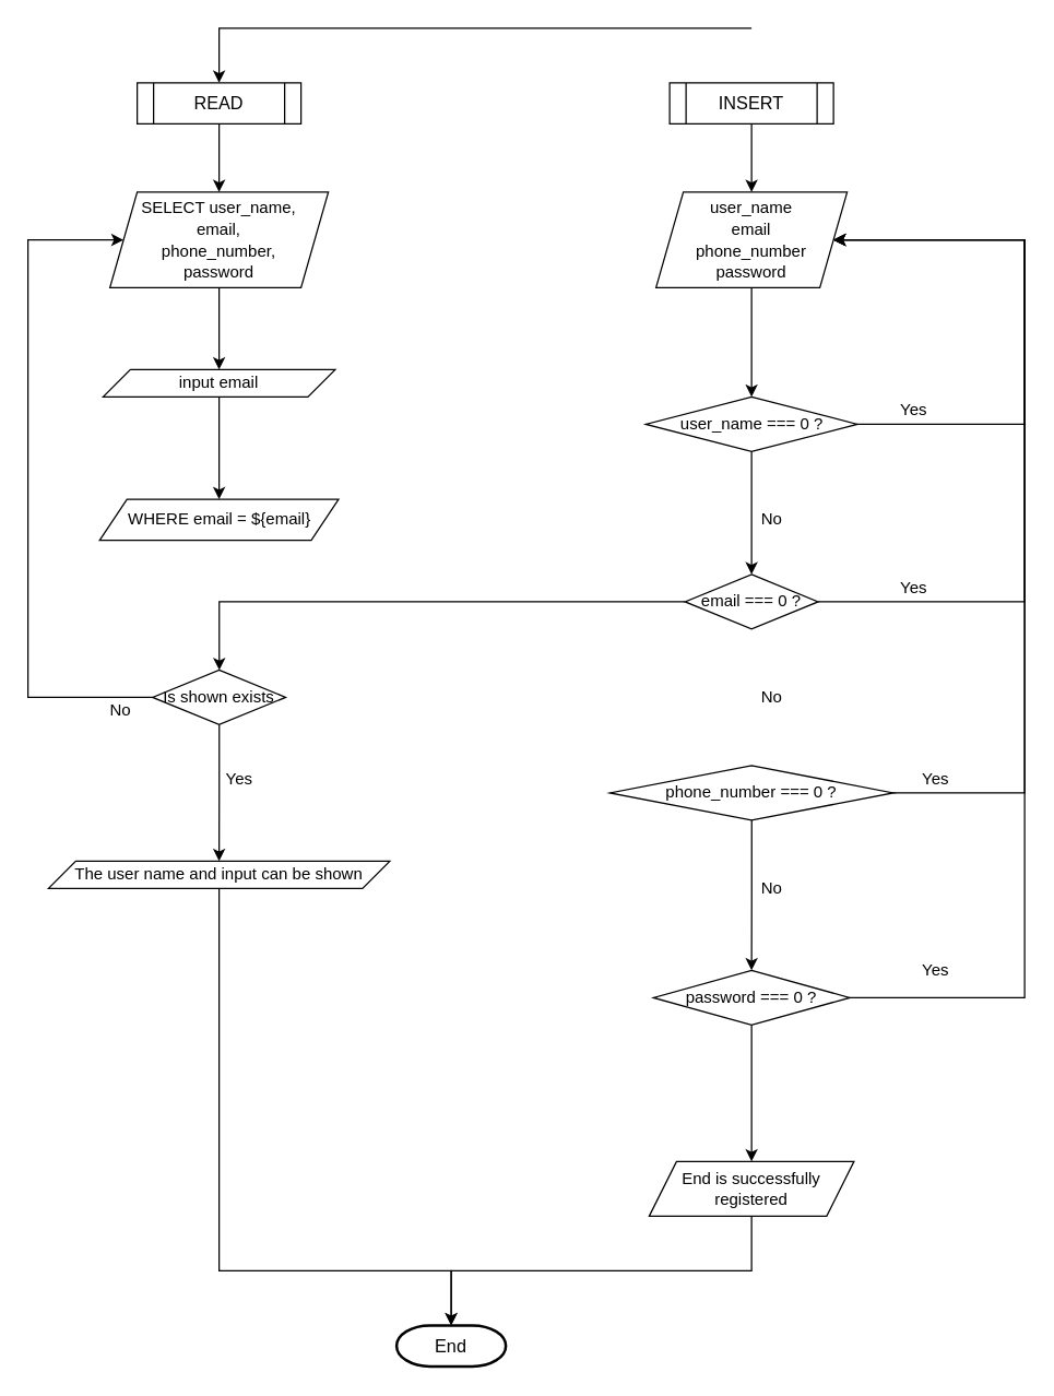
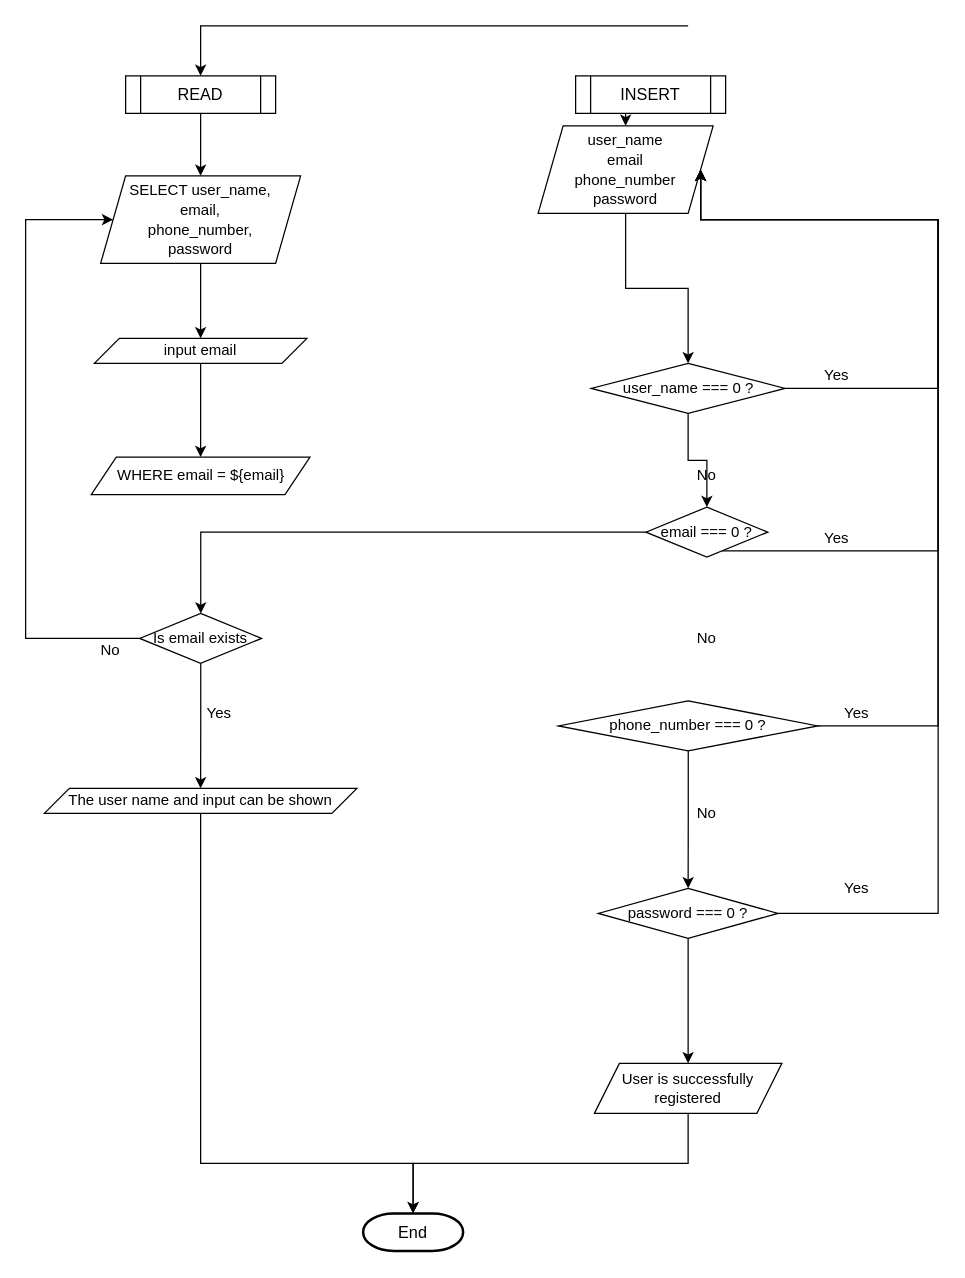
- <mxCell id="6" value="INSERT" style="shape=process;whiteSpace=wrap;html=1;backgroundOutline=1;fontSize=13;" vertex="1" parent="1"><mxGeometry x="490" y="60" width="120" height="30" as="geometry" /></mxCell>
+ <mxCell id="6" value="INSERT" style="shape=process;whiteSpace=wrap;html=1;backgroundOutline=1;fontSize=13;" vertex="1" parent="1"><mxGeometry x="460" y="60" width="120" height="30" as="geometry" /></mxCell>
- <mxCell id="8" value="&lt;font style=&quot;font-size: 12px&quot;&gt;user_name&lt;br&gt;email&lt;br&gt;phone_number&lt;br&gt;password&lt;br&gt;&lt;/font&gt;" style="shape=parallelogram;perimeter=parallelogramPerimeter;whiteSpace=wrap;html=1;fixedSize=1;fontSize=13;" vertex="1" parent="1"><mxGeometry x="480" y="140" width="140" height="70" as="geometry" /></mxCell>
+ <mxCell id="8" value="&lt;font style=&quot;font-size: 12px&quot;&gt;user_name&lt;br&gt;email&lt;br&gt;phone_number&lt;br&gt;password&lt;br&gt;&lt;/font&gt;" style="shape=parallelogram;perimeter=parallelogramPerimeter;whiteSpace=wrap;html=1;fixedSize=1;fontSize=13;" vertex="1" parent="1"><mxGeometry x="430" y="100" width="140" height="70" as="geometry" /></mxCell>
- <mxCell id="28" value="email === 0 ?" style="rhombus;whiteSpace=wrap;html=1;fontSize=12;" vertex="1" parent="1"><mxGeometry x="501.25" y="420" width="97.5" height="40" as="geometry" /></mxCell>
+ <mxCell id="28" value="email === 0 ?" style="rhombus;whiteSpace=wrap;html=1;fontSize=12;" vertex="1" parent="1"><mxGeometry x="516.25" y="405" width="97.5" height="40" as="geometry" /></mxCell>
- <mxCell id="40" value="Is shown exists" style="rhombus;whiteSpace=wrap;html=1;fontSize=12;" vertex="1" parent="1"><mxGeometry x="111.25" y="490" width="97.5" height="40" as="geometry" /></mxCell>
+ <mxCell id="40" value="Is email exists" style="rhombus;whiteSpace=wrap;html=1;fontSize=12;" vertex="1" parent="1"><mxGeometry x="111.25" y="490" width="97.5" height="40" as="geometry" /></mxCell>
- <mxCell id="20" value="End is successfully registered" style="shape=parallelogram;perimeter=parallelogramPerimeter;whiteSpace=wrap;html=1;fixedSize=1;fontSize=12;" vertex="1" parent="1"><mxGeometry x="475.01" y="850" width="150" height="40" as="geometry" /></mxCell>
+ <mxCell id="20" value="User is successfully registered" style="shape=parallelogram;perimeter=parallelogramPerimeter;whiteSpace=wrap;html=1;fixedSize=1;fontSize=12;" vertex="1" parent="1"><mxGeometry x="475.01" y="850" width="150" height="40" as="geometry" /></mxCell>
